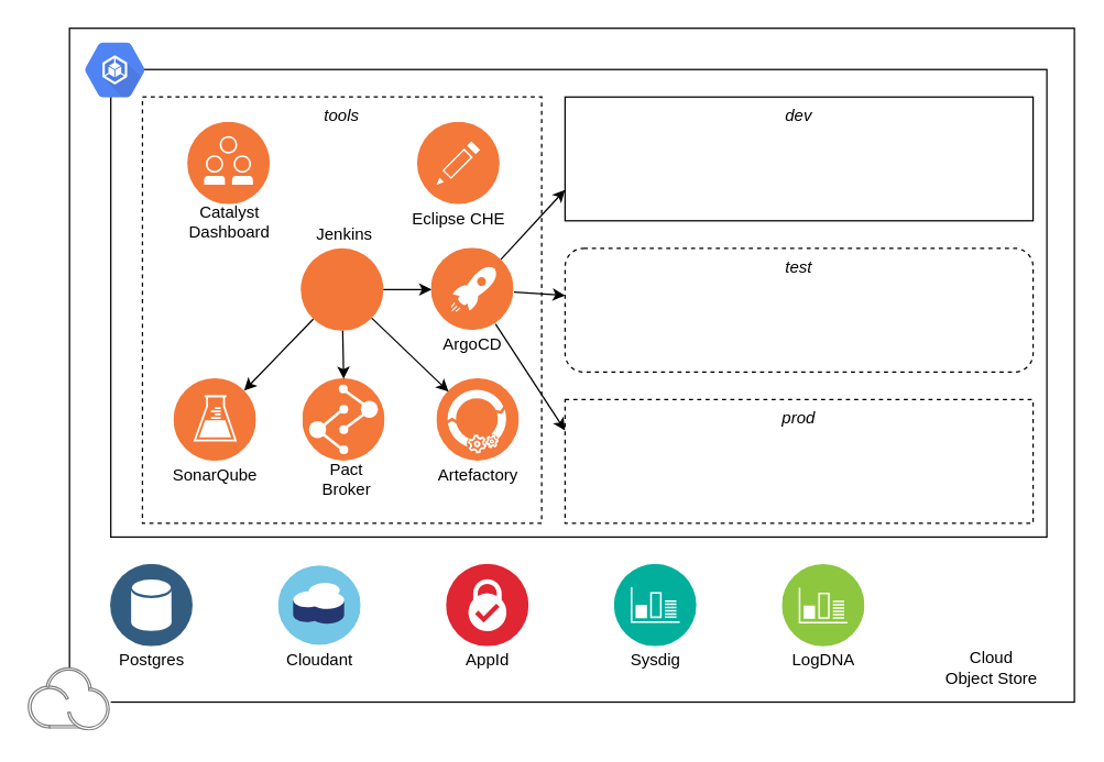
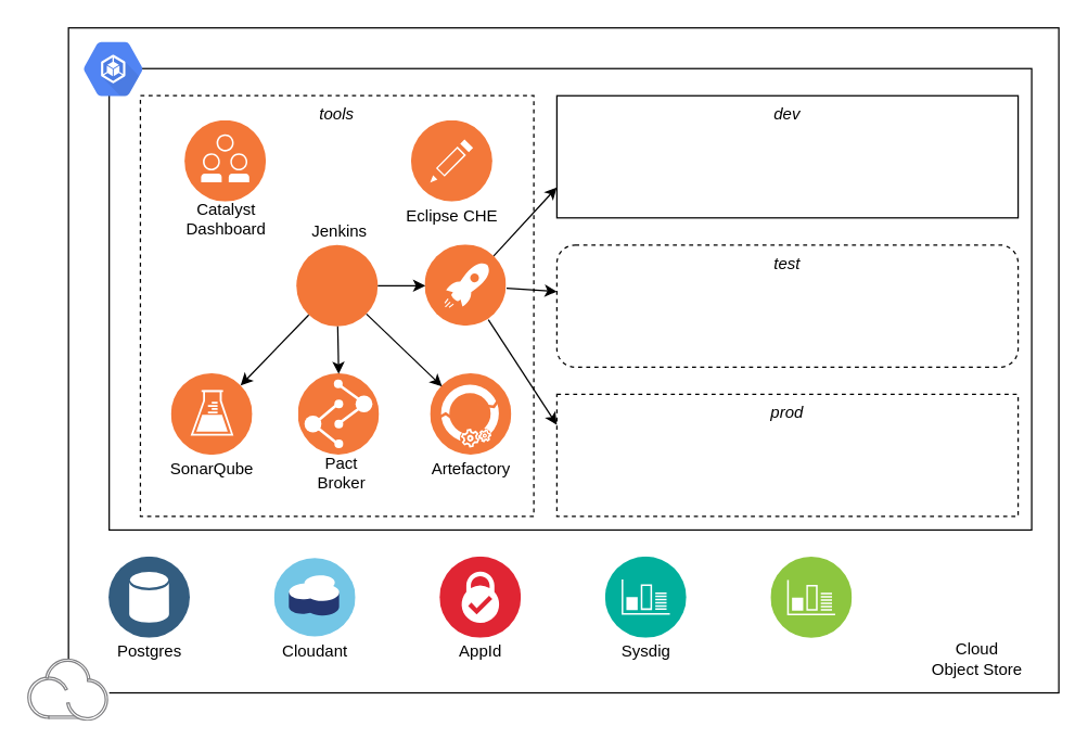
- <mxCell id="23" value="ArgoCD" style="text;html=1;strokeColor=none;fillColor=none;align=center;verticalAlign=middle;whiteSpace=wrap;rounded=0;dashed=1;" parent="1" vertex="1"><mxGeometry x="323" y="240" width="40" height="20" as="geometry" /></mxCell>
- <mxCell id="14" value="LogDNA" style="text;html=1;strokeColor=none;fillColor=none;align=center;verticalAlign=middle;whiteSpace=wrap;rounded=0;" parent="1" vertex="1"><mxGeometry x="568" y="470" width="60" height="20" as="geometry" /></mxCell>
